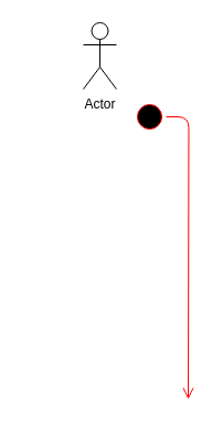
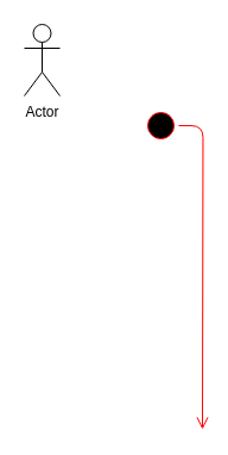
- <mxCell id="2" value="Actor" style="shape=umlActor;verticalLabelPosition=bottom;verticalAlign=top;html=1;" vertex="1" parent="1"><mxGeometry x="75" y="20" width="30" height="60" as="geometry" /></mxCell>
+ <mxCell id="2" value="Actor" style="shape=umlActor;verticalLabelPosition=bottom;verticalAlign=top;html=1;" vertex="1" parent="1"><mxGeometry x="20" y="20" width="30" height="60" as="geometry" /></mxCell>
